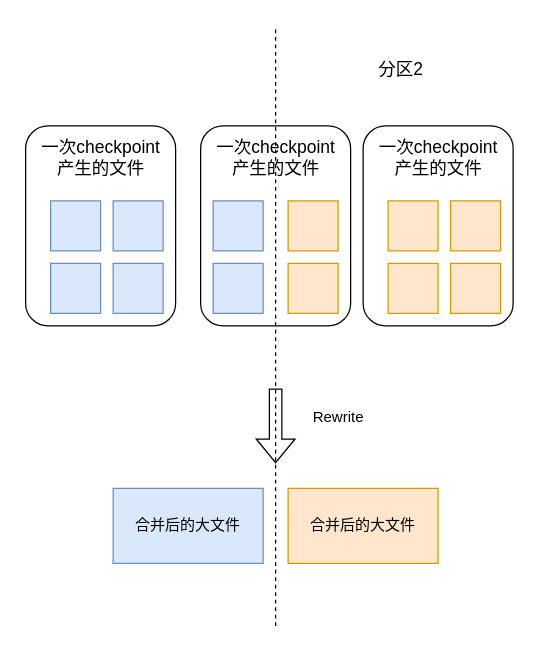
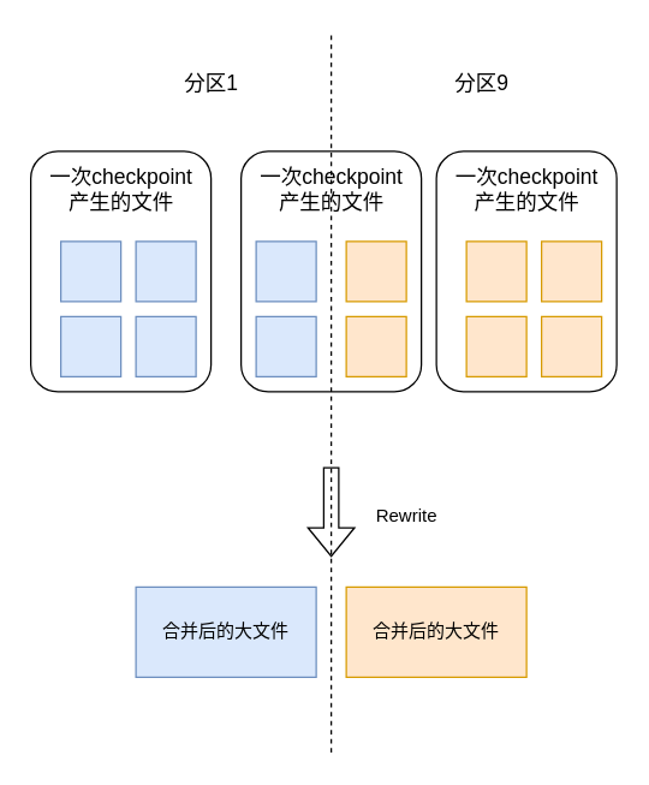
+ <mxCell id="10" value="&lt;font style=&quot;font-size: 14px;&quot;&gt;分区1&lt;/font&gt;" style="text;html=1;align=center;verticalAlign=middle;resizable=0;points=[];autosize=1;strokeColor=none;fillColor=none;" vertex="1" parent="1"><mxGeometry x="110" y="40" width="60" height="30" as="geometry" /></mxCell>
- <mxCell id="11" value="&lt;font style=&quot;font-size: 14px;&quot;&gt;分区2&lt;/font&gt;" style="text;html=1;align=center;verticalAlign=middle;resizable=0;points=[];autosize=1;strokeColor=none;fillColor=none;" vertex="1" parent="1"><mxGeometry x="290" y="40" width="60" height="30" as="geometry" /></mxCell>
+ <mxCell id="11" value="&lt;font style=&quot;font-size: 14px;&quot;&gt;分区9&lt;/font&gt;" style="text;html=1;align=center;verticalAlign=middle;resizable=0;points=[];autosize=1;strokeColor=none;fillColor=none;" vertex="1" parent="1"><mxGeometry x="290" y="40" width="60" height="30" as="geometry" /></mxCell>
- <mxCell id="24" value="Rewrite" style="text;html=1;align=center;verticalAlign=middle;resizable=0;points=[];autosize=1;strokeColor=none;fillColor=none;shadow=0;" vertex="1" parent="1"><mxGeometry x="240" y="318" width="60" height="30" as="geometry" /></mxCell>
+ <mxCell id="24" value="Rewrite" style="text;html=1;align=center;verticalAlign=middle;resizable=0;points=[];autosize=1;strokeColor=none;fillColor=none;shadow=0;" vertex="1" parent="1"><mxGeometry x="240" y="328" width="60" height="30" as="geometry" /></mxCell>
